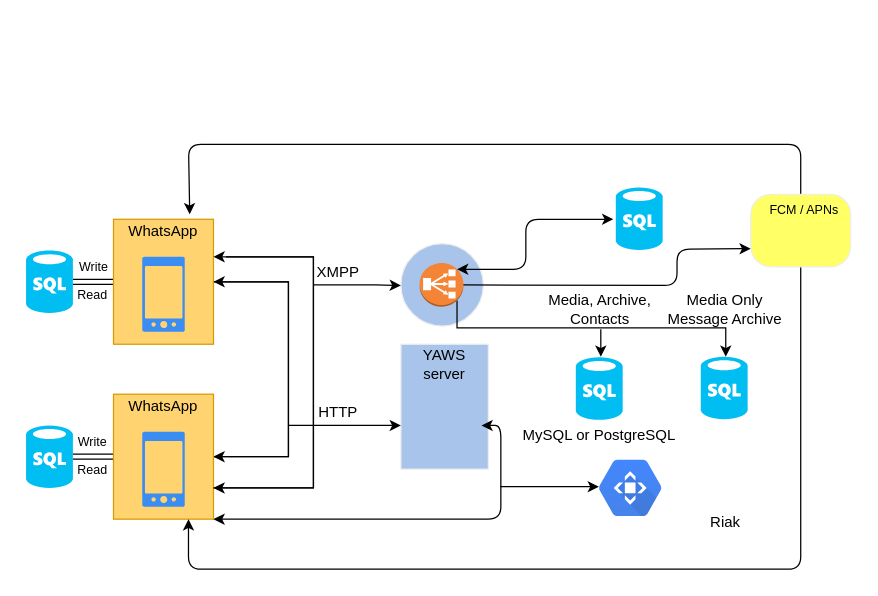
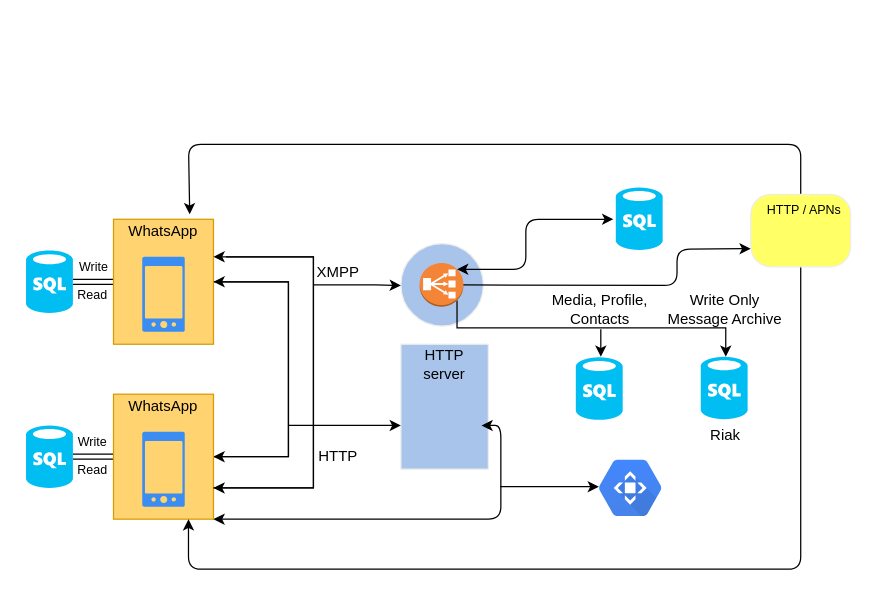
- <mxCell id="46" value="&lt;font style=&quot;font-size: 10px&quot;&gt;FCM / APNs&lt;/font&gt;" style="text;html=1;strokeColor=none;fillColor=none;align=center;verticalAlign=middle;whiteSpace=wrap;rounded=0;shadow=0;" vertex="1" parent="1"><mxGeometry x="606" y="155" width="74" height="23" as="geometry" /></mxCell>
+ <mxCell id="46" value="&lt;font style=&quot;font-size: 10px&quot;&gt;HTTP / APNs&lt;/font&gt;" style="text;html=1;strokeColor=none;fillColor=none;align=center;verticalAlign=middle;whiteSpace=wrap;rounded=0;shadow=0;" vertex="1" parent="1"><mxGeometry x="606" y="155" width="74" height="23" as="geometry" /></mxCell>
- <mxCell id="35" value="Media, Archive, Contacts" style="text;html=1;strokeColor=none;fillColor=none;align=center;verticalAlign=middle;whiteSpace=wrap;rounded=0;shadow=0;" vertex="1" parent="1"><mxGeometry x="429" y="235" width="101" height="23" as="geometry" /></mxCell>
+ <mxCell id="35" value="Media, Profile, Contacts" style="text;html=1;strokeColor=none;fillColor=none;align=center;verticalAlign=middle;whiteSpace=wrap;rounded=0;shadow=0;" vertex="1" parent="1"><mxGeometry x="429" y="235" width="101" height="23" as="geometry" /></mxCell>
- <mxCell id="34" value="Media Only Message Archive" style="text;html=1;strokeColor=none;fillColor=none;align=center;verticalAlign=middle;whiteSpace=wrap;rounded=0;shadow=0;" vertex="1" parent="1"><mxGeometry x="529" y="235" width="101" height="23" as="geometry" /></mxCell>
+ <mxCell id="34" value="Write Only Message Archive" style="text;html=1;strokeColor=none;fillColor=none;align=center;verticalAlign=middle;whiteSpace=wrap;rounded=0;shadow=0;" vertex="1" parent="1"><mxGeometry x="529" y="235" width="101" height="23" as="geometry" /></mxCell>
- <mxCell id="22" value="YAWS server&lt;br&gt;" style="text;html=1;strokeColor=none;fillColor=none;align=center;verticalAlign=middle;whiteSpace=wrap;rounded=0;shadow=0;" vertex="1" parent="1"><mxGeometry x="335" y="280.5" width="40" height="20" as="geometry" /></mxCell>
+ <mxCell id="22" value="HTTP server&lt;br&gt;" style="text;html=1;strokeColor=none;fillColor=none;align=center;verticalAlign=middle;whiteSpace=wrap;rounded=0;shadow=0;" vertex="1" parent="1"><mxGeometry x="335" y="280.5" width="40" height="20" as="geometry" /></mxCell>
- <mxCell id="23" value="HTTP" style="text;html=1;strokeColor=none;fillColor=none;align=center;verticalAlign=middle;whiteSpace=wrap;rounded=0;shadow=0;" vertex="1" parent="1"><mxGeometry x="250" y="320" width="40" height="20" as="geometry" /></mxCell>
+ <mxCell id="23" value="HTTP" style="text;html=1;strokeColor=none;fillColor=none;align=center;verticalAlign=middle;whiteSpace=wrap;rounded=0;shadow=0;" vertex="1" parent="1"><mxGeometry x="250" y="355" width="40" height="20" as="geometry" /></mxCell>
- <mxCell id="36" value="MySQL or PostgreSQL&lt;br&gt;" style="text;html=1;strokeColor=none;fillColor=none;align=center;verticalAlign=middle;whiteSpace=wrap;rounded=0;shadow=0;" vertex="1" parent="1"><mxGeometry x="404" y="338" width="150" height="20" as="geometry" /></mxCell>
- <mxCell id="30" value="Riak&lt;br&gt;" style="text;html=1;strokeColor=none;fillColor=none;align=center;verticalAlign=middle;whiteSpace=wrap;rounded=0;shadow=0;" vertex="1" parent="1"><mxGeometry x="560" y="408" width="40" height="20" as="geometry" /></mxCell>
+ <mxCell id="30" value="Riak&lt;br&gt;" style="text;html=1;strokeColor=none;fillColor=none;align=center;verticalAlign=middle;whiteSpace=wrap;rounded=0;shadow=0;" vertex="1" parent="1"><mxGeometry x="560" y="338" width="40" height="20" as="geometry" /></mxCell>
